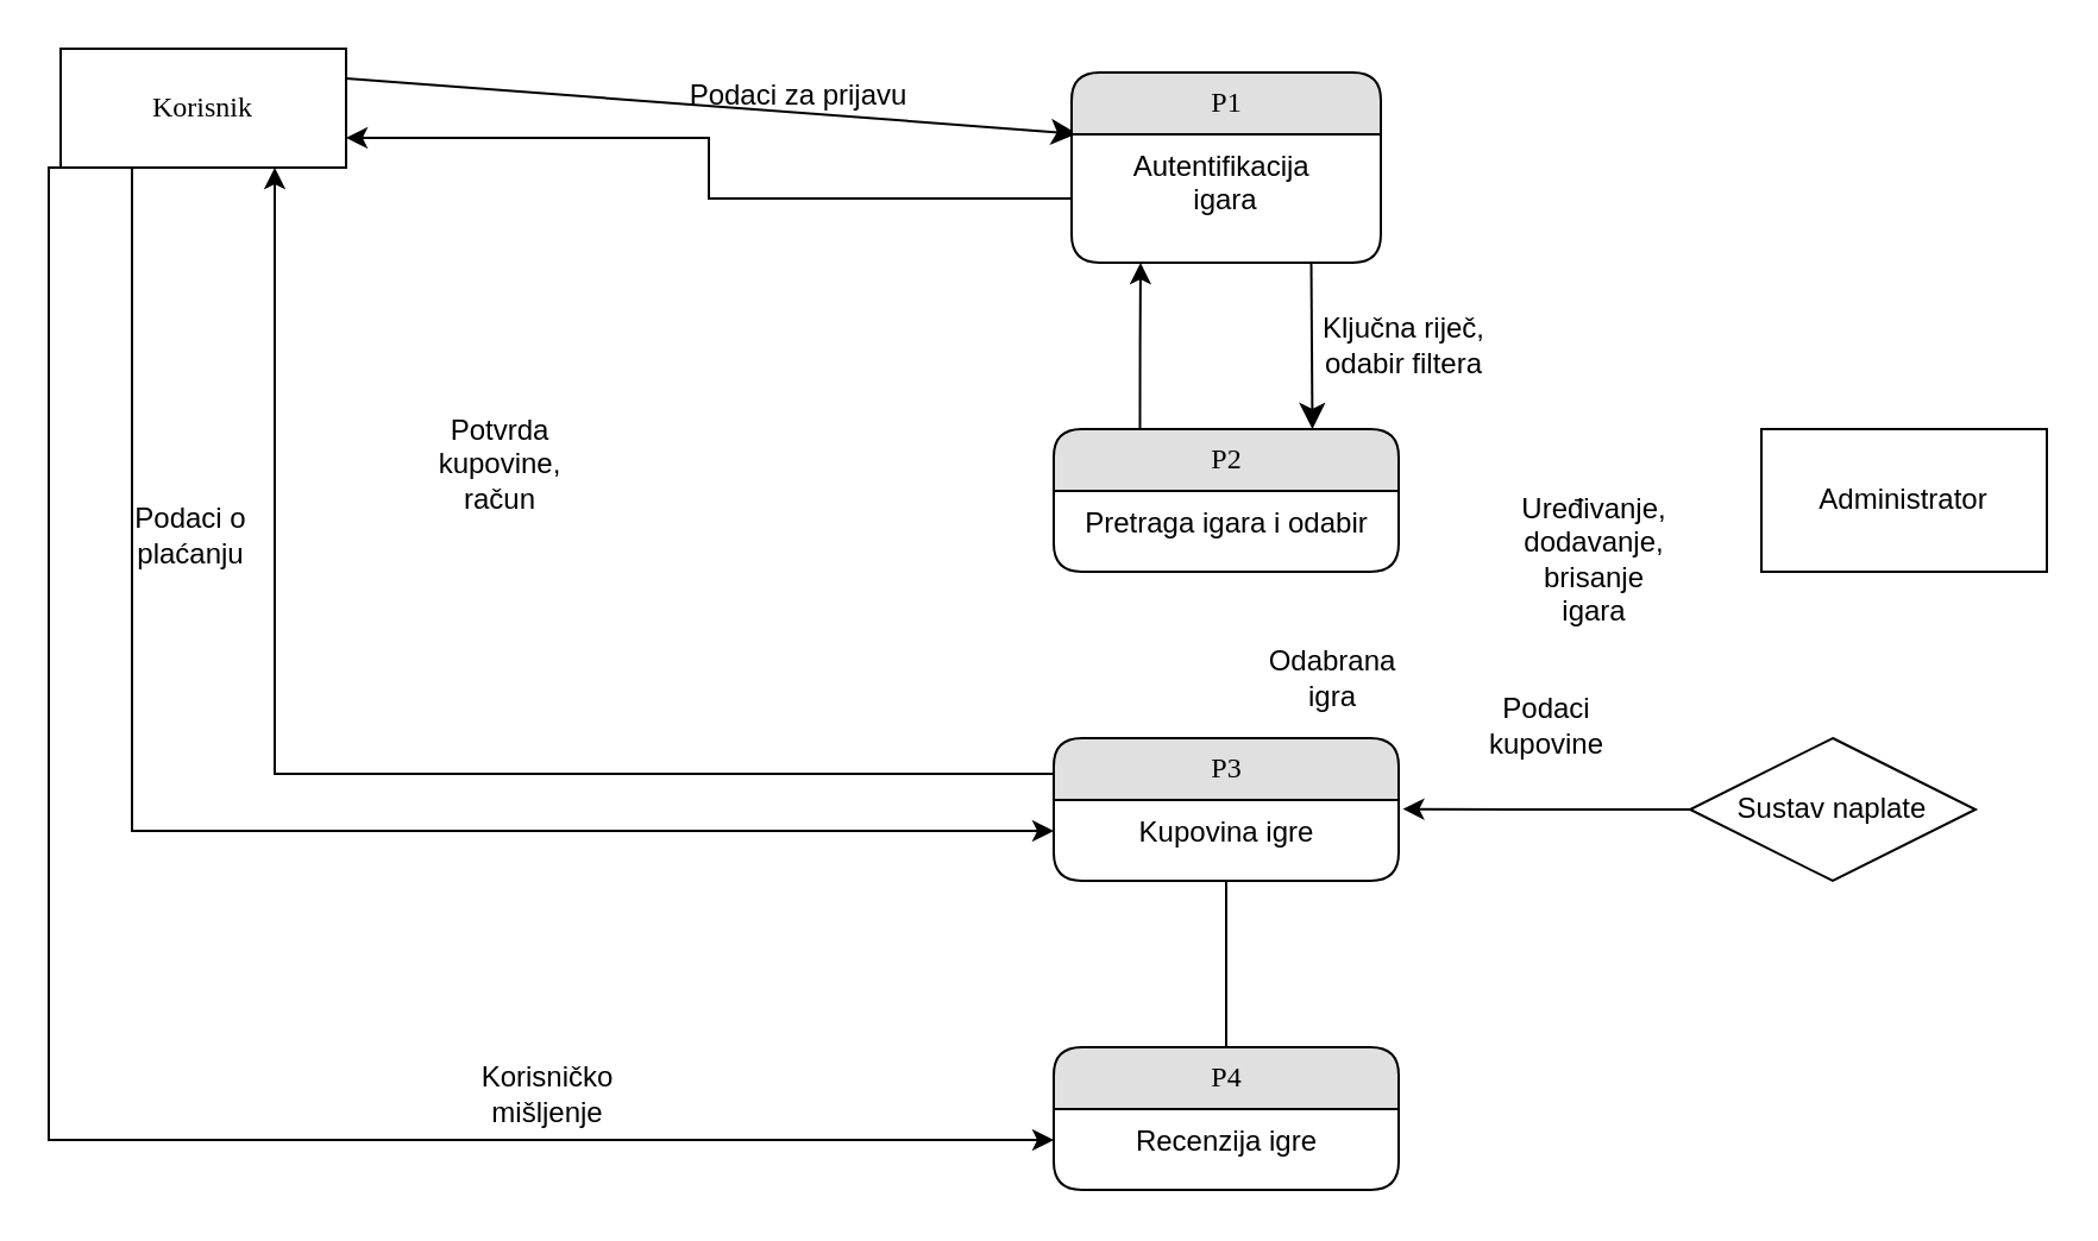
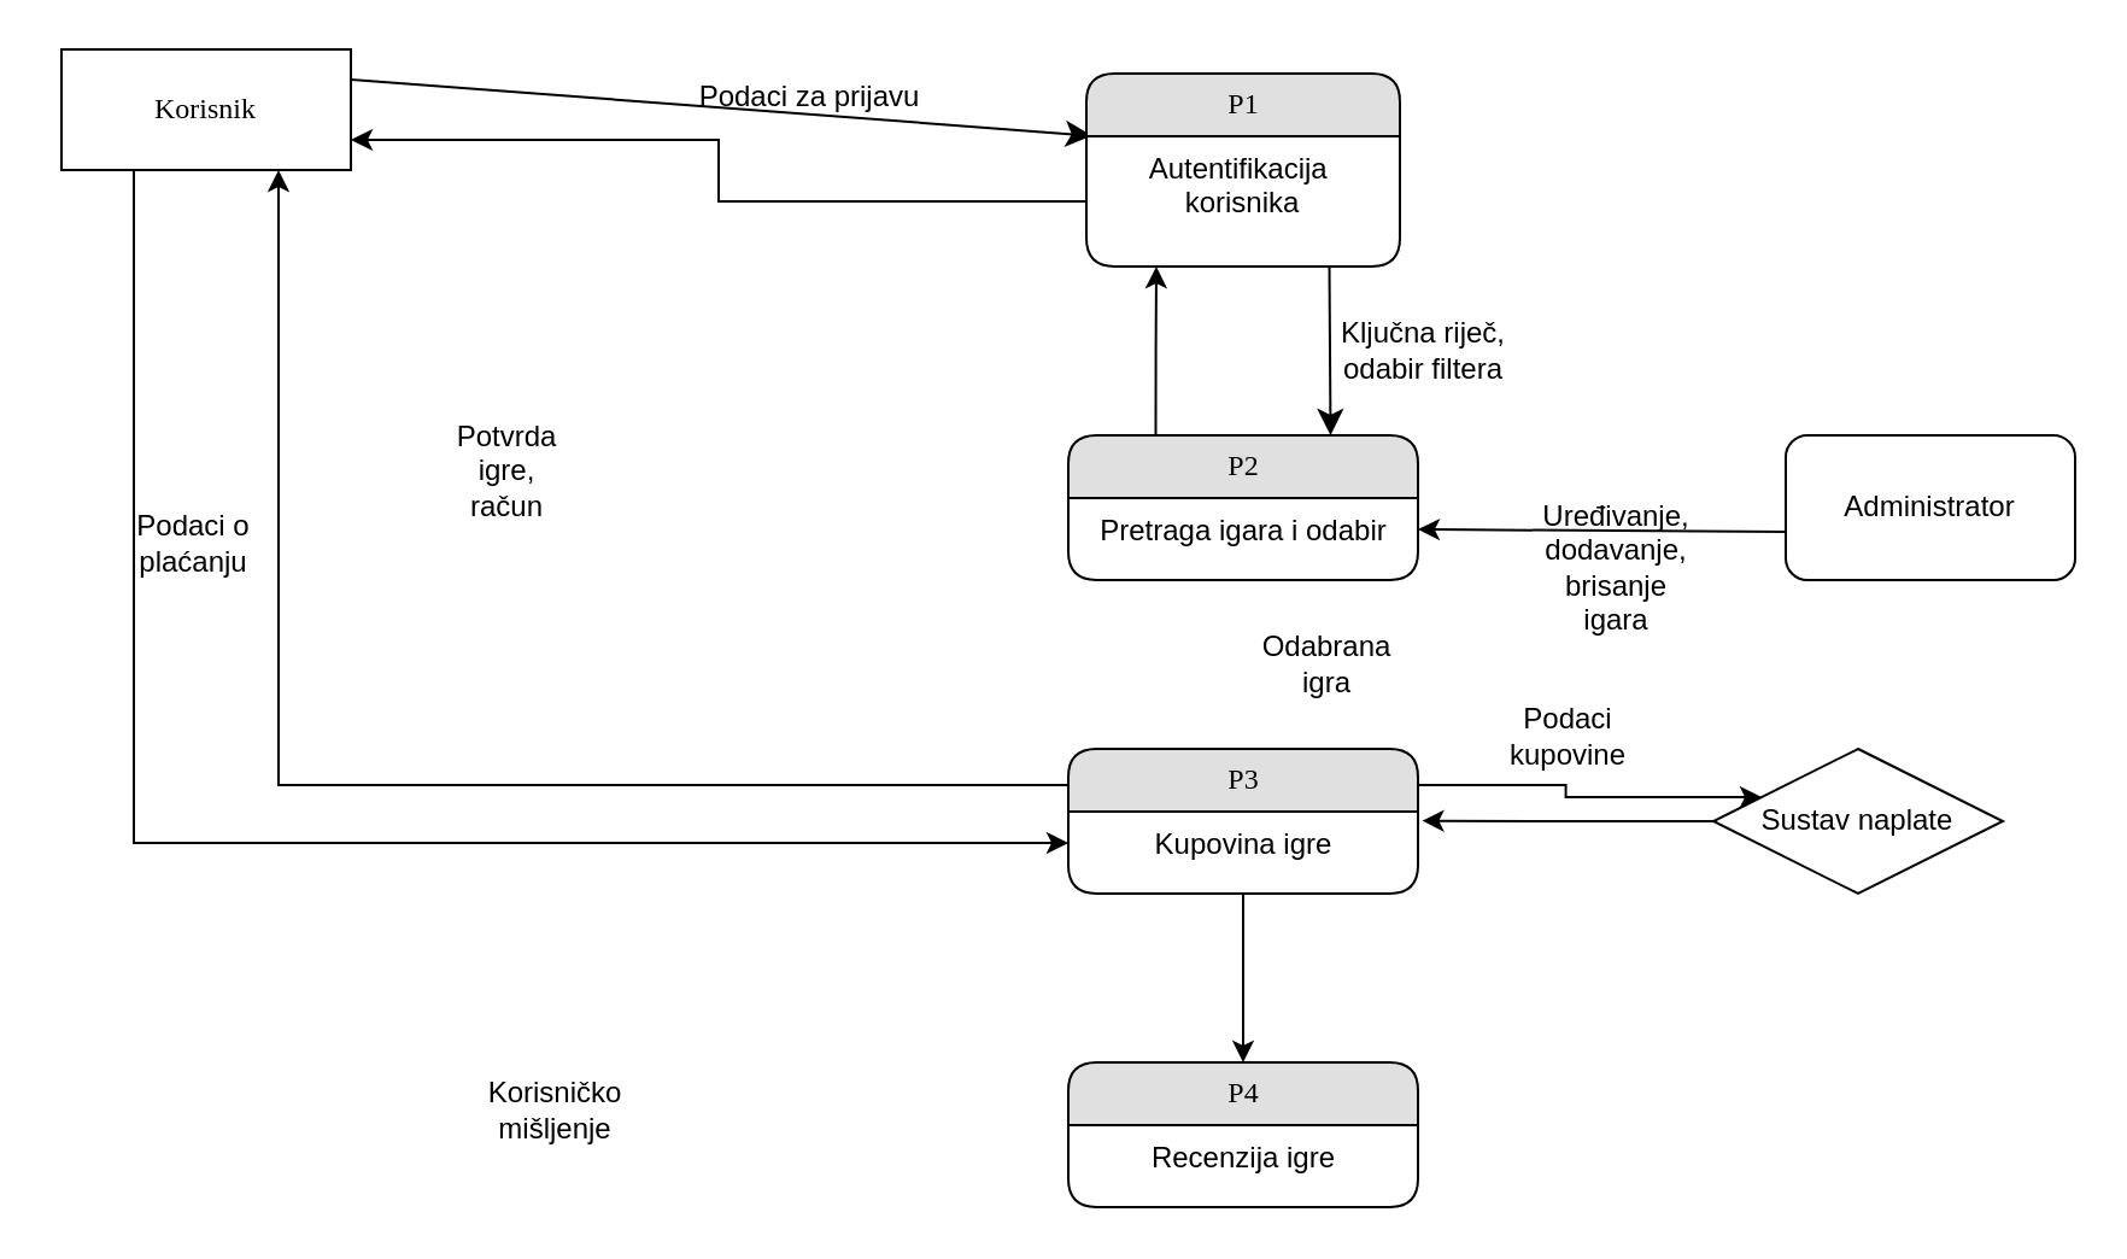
- <mxCell id="8" value="Autentifikacija&amp;nbsp;&lt;br&gt;igara&lt;br&gt;" style="text;html=1;strokeColor=none;fillColor=none;spacingLeft=4;spacingRight=4;whiteSpace=wrap;overflow=hidden;rotatable=0;points=[[0,0.5],[1,0.5]];portConstraint=eastwest;align=center;" parent="7" vertex="1"><mxGeometry y="26" width="130" height="54" as="geometry" /></mxCell>
+ <mxCell id="8" value="Autentifikacija&amp;nbsp;&lt;br&gt;korisnika&lt;br&gt;" style="text;html=1;strokeColor=none;fillColor=none;spacingLeft=4;spacingRight=4;whiteSpace=wrap;overflow=hidden;rotatable=0;points=[[0,0.5],[1,0.5]];portConstraint=eastwest;align=center;" parent="7" vertex="1"><mxGeometry y="26" width="130" height="54" as="geometry" /></mxCell>
- <mxCell id="20" value="Potvrda kupovine,&lt;br&gt;račun" style="text;html=1;strokeColor=none;fillColor=none;align=center;verticalAlign=middle;whiteSpace=wrap;rounded=0;" vertex="1" parent="1"><mxGeometry x="180" y="180" width="60" height="30" as="geometry" /></mxCell>
+ <mxCell id="20" value="Potvrda igre,&lt;br&gt;račun" style="text;html=1;strokeColor=none;fillColor=none;align=center;verticalAlign=middle;whiteSpace=wrap;rounded=0;" vertex="1" parent="1"><mxGeometry x="180" y="180" width="60" height="30" as="geometry" /></mxCell>
- <mxCell id="30" value="Administrator" style="rounded=0;whiteSpace=wrap;html=1;" vertex="1" parent="1"><mxGeometry x="740" y="180" width="120" height="60" as="geometry" /></mxCell>
+ <mxCell id="30" value="Administrator" style="whiteSpace=wrap;html=1;rounded=1;" vertex="1" parent="1"><mxGeometry x="740" y="180" width="120" height="60" as="geometry" /></mxCell>
+ <mxCell id="29" style="edgeStyle=orthogonalEdgeStyle;rounded=0;orthogonalLoop=1;jettySize=auto;html=1;exitX=0;exitY=0.75;exitDx=0;exitDy=0;entryX=1;entryY=0.5;entryDx=0;entryDy=0;" edge="1" parent="1" source="30" target="11"><mxGeometry relative="1" as="geometry"><Array as="points"><mxPoint x="740" y="220" /><mxPoint x="587" y="220" /></Array></mxGeometry></mxCell>
- <mxCell id="21" value="Odabrana igra" style="text;html=1;strokeColor=none;fillColor=none;align=center;verticalAlign=middle;whiteSpace=wrap;rounded=0;" vertex="1" parent="1"><mxGeometry x="530" y="270" width="60" height="30" as="geometry" /></mxCell>
+ <mxCell id="21" value="Odabrana igra" style="text;html=1;strokeColor=none;fillColor=none;align=center;verticalAlign=middle;whiteSpace=wrap;rounded=0;" vertex="1" parent="1"><mxGeometry x="520" y="260" width="60" height="30" as="geometry" /></mxCell>
+ <mxCell id="15" style="edgeStyle=orthogonalEdgeStyle;rounded=0;orthogonalLoop=1;jettySize=auto;html=1;exitX=1;exitY=0.25;exitDx=0;exitDy=0;entryX=0;entryY=0.25;entryDx=0;entryDy=0;" edge="1" parent="1" source="17" target="23"><mxGeometry relative="1" as="geometry" /></mxCell>
- <mxCell id="16" style="edgeStyle=orthogonalEdgeStyle;rounded=0;orthogonalLoop=1;jettySize=auto;html=1;exitX=0.5;exitY=1;exitDx=0;exitDy=0;entryX=0.5;entryY=0;entryDx=0;entryDy=0;endArrow=none;" edge="1" parent="1" source="17" target="26"><mxGeometry relative="1" as="geometry" /></mxCell>
+ <mxCell id="16" style="edgeStyle=orthogonalEdgeStyle;rounded=0;orthogonalLoop=1;jettySize=auto;html=1;exitX=0.5;exitY=1;exitDx=0;exitDy=0;entryX=0.5;entryY=0;entryDx=0;entryDy=0;" edge="1" parent="1" source="17" target="26"><mxGeometry relative="1" as="geometry" /></mxCell>
- <mxCell id="4" style="edgeStyle=orthogonalEdgeStyle;rounded=0;orthogonalLoop=1;jettySize=auto;html=1;exitX=0;exitY=0.5;exitDx=0;exitDy=0;entryX=0;entryY=0.5;entryDx=0;entryDy=0;" edge="1" parent="1" source="5" target="27"><mxGeometry relative="1" as="geometry"><Array as="points"><mxPoint x="20" y="70" /><mxPoint x="20" y="479" /></Array></mxGeometry></mxCell>
